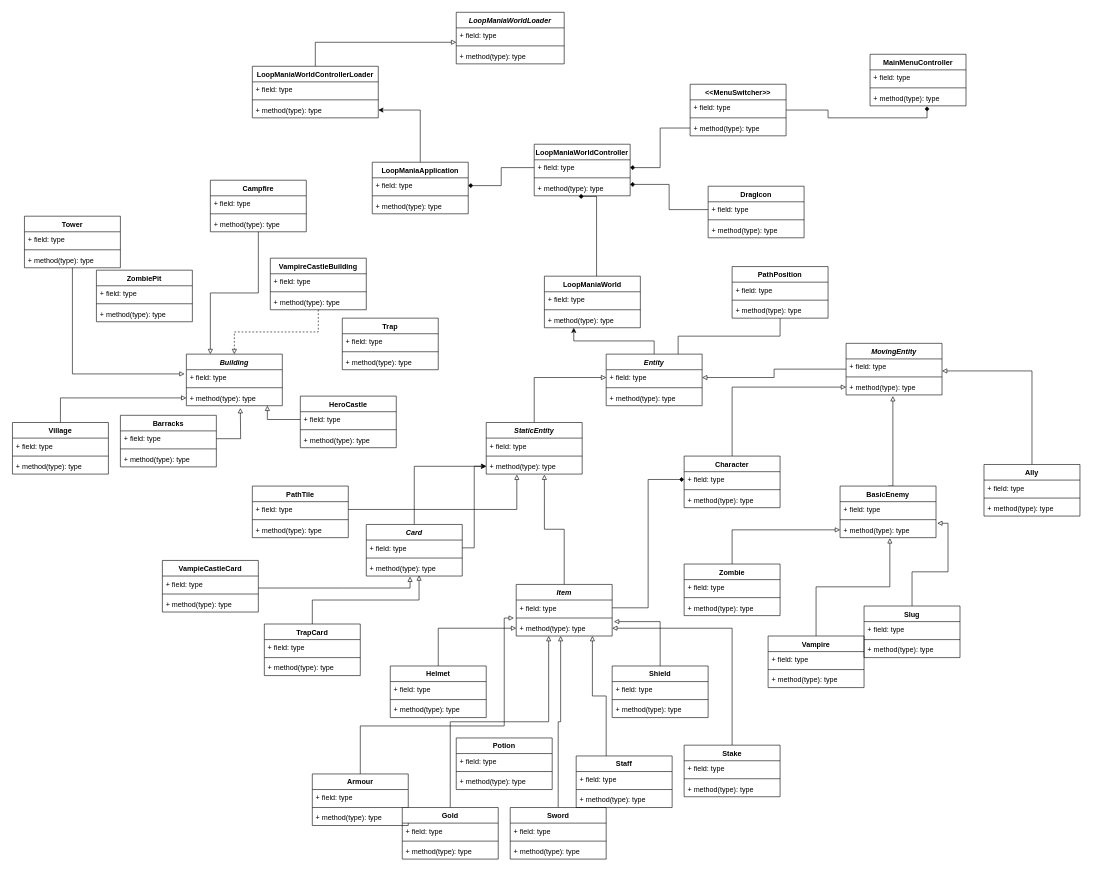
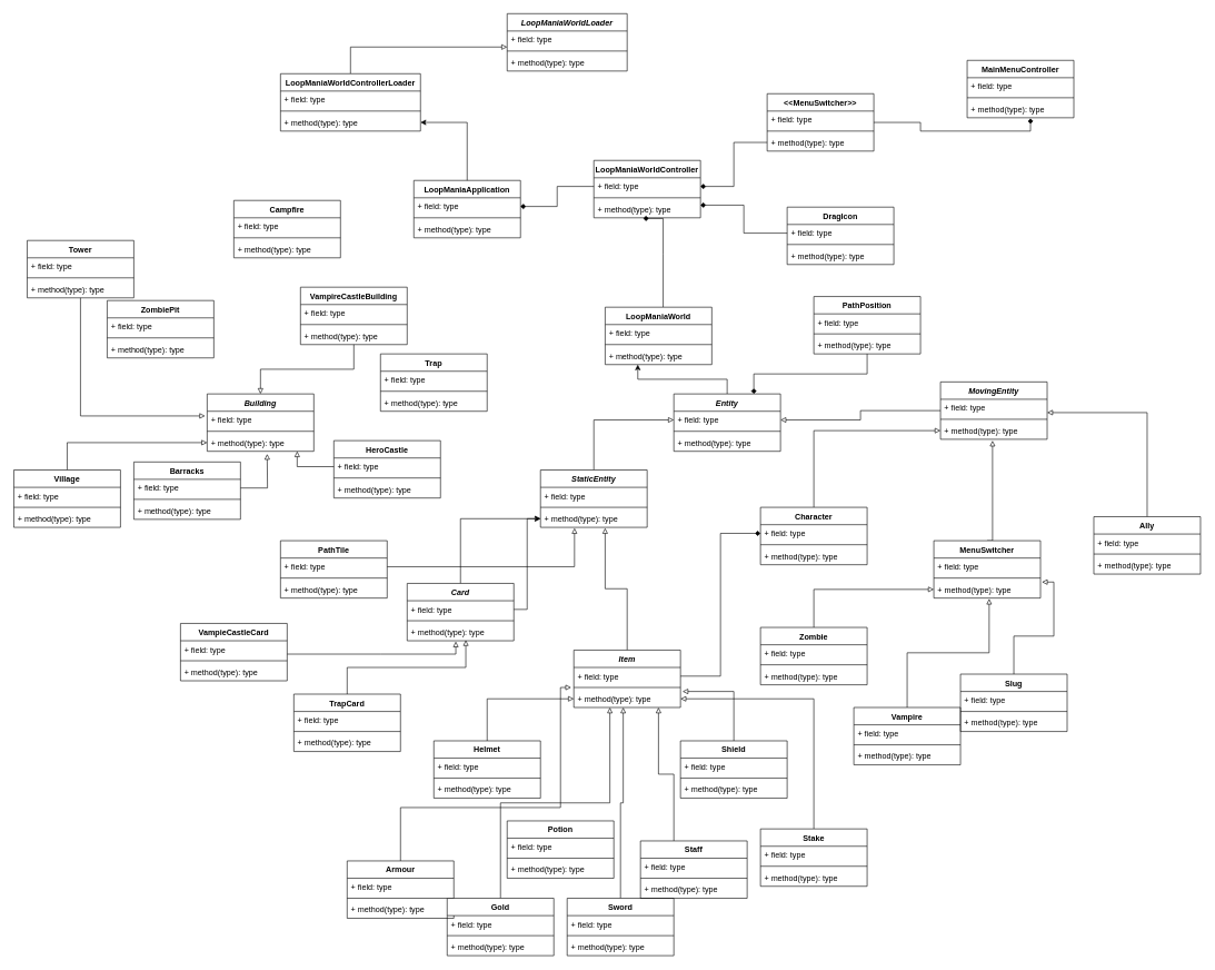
- <mxCell id="116" style="edgeStyle=orthogonalEdgeStyle;rounded=0;orthogonalLoop=1;jettySize=auto;html=1;entryX=0.25;entryY=0;entryDx=0;entryDy=0;endArrow=block;endFill=0;" parent="1" source="117" target="41" edge="1"><mxGeometry relative="1" as="geometry" /></mxCell>
- <mxCell id="111" style="edgeStyle=orthogonalEdgeStyle;rounded=0;orthogonalLoop=1;jettySize=auto;html=1;entryX=0.5;entryY=0;entryDx=0;entryDy=0;endArrow=block;endFill=0;dashed=1;" parent="1" source="112" target="41" edge="1"><mxGeometry relative="1" as="geometry" /></mxCell>
+ <mxCell id="111" style="edgeStyle=orthogonalEdgeStyle;rounded=0;orthogonalLoop=1;jettySize=auto;html=1;entryX=0.5;entryY=0;entryDx=0;entryDy=0;endArrow=block;endFill=0;" parent="1" source="112" target="41" edge="1"><mxGeometry relative="1" as="geometry" /></mxCell>
- <mxCell id="31" style="edgeStyle=orthogonalEdgeStyle;rounded=0;orthogonalLoop=1;jettySize=auto;html=1;exitX=0.5;exitY=1;exitDx=0;exitDy=0;entryX=0.75;entryY=0;entryDx=0;entryDy=0;endArrow=none;endFill=1;" parent="1" source="7" target="32" edge="1"><mxGeometry relative="1" as="geometry" /></mxCell>
+ <mxCell id="31" style="edgeStyle=orthogonalEdgeStyle;rounded=0;orthogonalLoop=1;jettySize=auto;html=1;exitX=0.5;exitY=1;exitDx=0;exitDy=0;entryX=0.75;entryY=0;entryDx=0;entryDy=0;endArrow=diamond;endFill=1;" parent="1" source="7" target="32" edge="1"><mxGeometry relative="1" as="geometry" /></mxCell>
- <mxCell id="17" value="BasicEnemy" style="swimlane;fontStyle=1;align=center;verticalAlign=top;childLayout=stackLayout;horizontal=1;startSize=26;horizontalStack=0;resizeParent=1;resizeParentMax=0;resizeLast=0;collapsible=1;marginBottom=0;" parent="1" vertex="1"><mxGeometry x="1400" y="810" width="160" height="86" as="geometry" /></mxCell>
+ <mxCell id="17" value="MenuSwitcher" style="swimlane;fontStyle=1;align=center;verticalAlign=top;childLayout=stackLayout;horizontal=1;startSize=26;horizontalStack=0;resizeParent=1;resizeParentMax=0;resizeLast=0;collapsible=1;marginBottom=0;" parent="1" vertex="1"><mxGeometry x="1400" y="810" width="160" height="86" as="geometry" /></mxCell>
